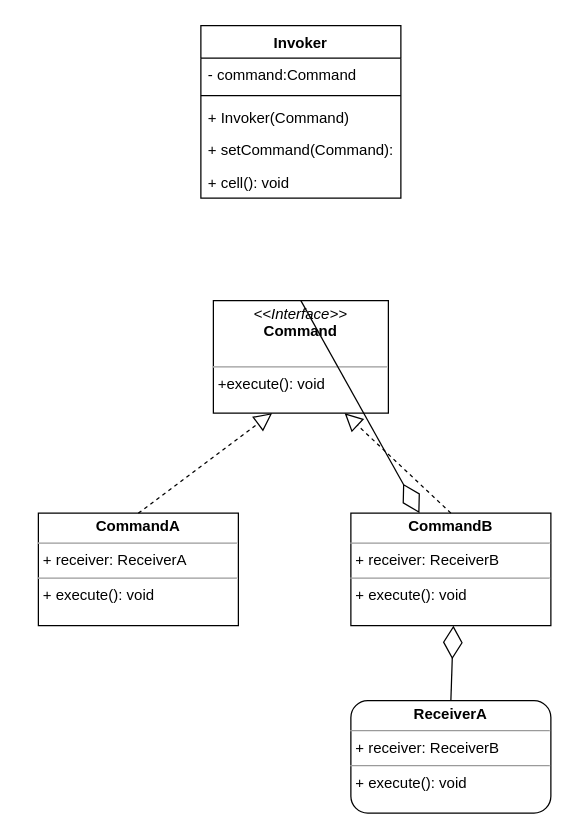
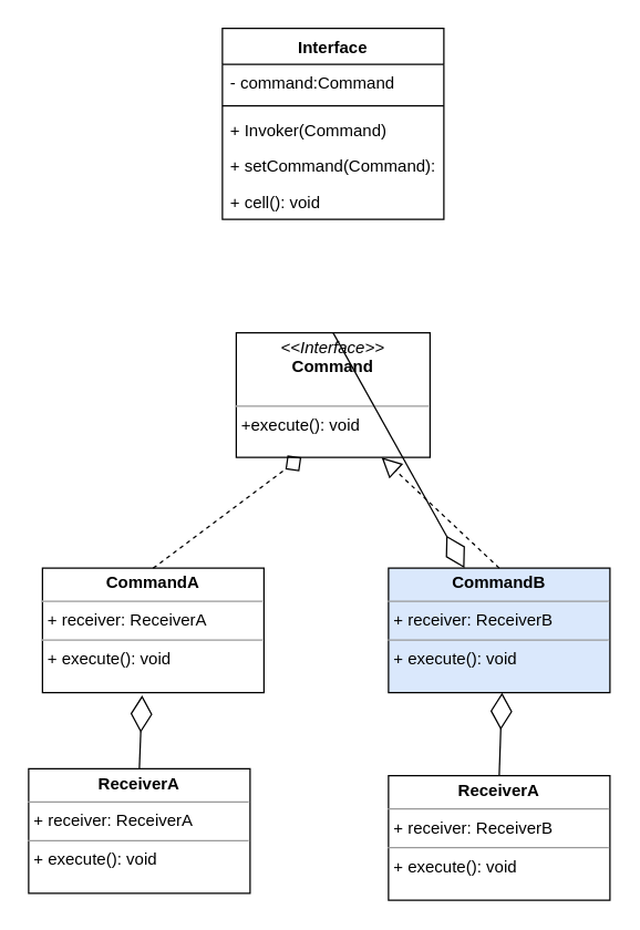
- <mxCell id="3" value="Invoker" style="swimlane;fontStyle=1;align=center;verticalAlign=top;childLayout=stackLayout;horizontal=1;startSize=26;horizontalStack=0;resizeParent=1;resizeParentMax=0;resizeLast=0;collapsible=1;marginBottom=0;" vertex="1" parent="1"><mxGeometry x="160" y="20" width="160" height="138" as="geometry" /></mxCell>
+ <mxCell id="3" value="Interface" style="swimlane;fontStyle=1;align=center;verticalAlign=top;childLayout=stackLayout;horizontal=1;startSize=26;horizontalStack=0;resizeParent=1;resizeParentMax=0;resizeLast=0;collapsible=1;marginBottom=0;" vertex="1" parent="1"><mxGeometry x="160" y="20" width="160" height="138" as="geometry" /></mxCell>
- <mxCell id="12" value="" style="endArrow=block;dashed=1;endFill=0;endSize=12;html=1;entryX=0.336;entryY=1;entryDx=0;entryDy=0;exitX=0.5;exitY=0;exitDx=0;exitDy=0;entryPerimeter=0;" edge="1" parent="1" source="10" target="2"><mxGeometry width="160" relative="1" as="geometry"><mxPoint x="120" y="370" as="sourcePoint" /><mxPoint x="280" y="370" as="targetPoint" /></mxGeometry></mxCell>
+ <mxCell id="12" value="" style="endArrow=diamond;dashed=1;endFill=0;endSize=12;html=1;entryX=0.336;entryY=1;entryDx=0;entryDy=0;exitX=0.5;exitY=0;exitDx=0;exitDy=0;entryPerimeter=0;" edge="1" parent="1" source="10" target="2"><mxGeometry width="160" relative="1" as="geometry"><mxPoint x="120" y="370" as="sourcePoint" /><mxPoint x="280" y="370" as="targetPoint" /></mxGeometry></mxCell>
- <mxCell id="11" value="&lt;p style=&quot;margin: 0px ; margin-top: 4px ; text-align: center&quot;&gt;&lt;b&gt;CommandB&lt;/b&gt;&lt;/p&gt;&lt;hr size=&quot;1&quot;&gt;&lt;p style=&quot;margin: 0px ; margin-left: 4px&quot;&gt;+ receiver: ReceiverB&lt;/p&gt;&lt;hr size=&quot;1&quot;&gt;&lt;p style=&quot;margin: 0px ; margin-left: 4px&quot;&gt;+ execute(): void&lt;/p&gt;" style="verticalAlign=top;align=left;overflow=fill;fontSize=12;fontFamily=Helvetica;html=1;" vertex="1" parent="1"><mxGeometry x="280" y="410" width="160" height="90" as="geometry" /></mxCell>
+ <mxCell id="11" value="&lt;p style=&quot;margin: 0px ; margin-top: 4px ; text-align: center&quot;&gt;&lt;b&gt;CommandB&lt;/b&gt;&lt;/p&gt;&lt;hr size=&quot;1&quot;&gt;&lt;p style=&quot;margin: 0px ; margin-left: 4px&quot;&gt;+ receiver: ReceiverB&lt;/p&gt;&lt;hr size=&quot;1&quot;&gt;&lt;p style=&quot;margin: 0px ; margin-left: 4px&quot;&gt;+ execute(): void&lt;/p&gt;" style="verticalAlign=top;align=left;overflow=fill;fontSize=12;fontFamily=Helvetica;html=1;fillColor=#dae8fc;" vertex="1" parent="1"><mxGeometry x="280" y="410" width="160" height="90" as="geometry" /></mxCell>
+ <mxCell id="16" value="" style="endArrow=diamondThin;endFill=0;endSize=24;html=1;entryX=0.45;entryY=1.022;entryDx=0;entryDy=0;entryPerimeter=0;exitX=0.5;exitY=0;exitDx=0;exitDy=0;" edge="1" parent="1" source="14" target="10"><mxGeometry width="160" relative="1" as="geometry"><mxPoint x="600" y="645" as="sourcePoint" /><mxPoint x="604.96" y="563.988" as="targetPoint" /></mxGeometry></mxCell>
+ <mxCell id="14" value="&lt;p style=&quot;margin: 0px ; margin-top: 4px ; text-align: center&quot;&gt;&lt;b&gt;ReceiverA&lt;/b&gt;&lt;/p&gt;&lt;hr size=&quot;1&quot;&gt;&lt;p style=&quot;margin: 0px ; margin-left: 4px&quot;&gt;+ receiver: ReceiverA&lt;/p&gt;&lt;hr size=&quot;1&quot;&gt;&lt;p style=&quot;margin: 0px ; margin-left: 4px&quot;&gt;+ execute(): void&lt;/p&gt;" style="verticalAlign=top;align=left;overflow=fill;fontSize=12;fontFamily=Helvetica;html=1;" vertex="1" parent="1"><mxGeometry x="20" y="555" width="160" height="90" as="geometry" /></mxCell>
- <mxCell id="15" value="&lt;p style=&quot;margin: 0px ; margin-top: 4px ; text-align: center&quot;&gt;&lt;b&gt;ReceiverA&lt;/b&gt;&lt;/p&gt;&lt;hr size=&quot;1&quot;&gt;&lt;p style=&quot;margin: 0px ; margin-left: 4px&quot;&gt;+ receiver: ReceiverB&lt;/p&gt;&lt;hr size=&quot;1&quot;&gt;&lt;p style=&quot;margin: 0px ; margin-left: 4px&quot;&gt;+ execute(): void&lt;/p&gt;" style="verticalAlign=top;align=left;overflow=fill;fontSize=12;fontFamily=Helvetica;html=1;rounded=1;" vertex="1" parent="1"><mxGeometry x="280" y="560" width="160" height="90" as="geometry" /></mxCell>
+ <mxCell id="15" value="&lt;p style=&quot;margin: 0px ; margin-top: 4px ; text-align: center&quot;&gt;&lt;b&gt;ReceiverA&lt;/b&gt;&lt;/p&gt;&lt;hr size=&quot;1&quot;&gt;&lt;p style=&quot;margin: 0px ; margin-left: 4px&quot;&gt;+ receiver: ReceiverB&lt;/p&gt;&lt;hr size=&quot;1&quot;&gt;&lt;p style=&quot;margin: 0px ; margin-left: 4px&quot;&gt;+ execute(): void&lt;/p&gt;" style="verticalAlign=top;align=left;overflow=fill;fontSize=12;fontFamily=Helvetica;html=1;" vertex="1" parent="1"><mxGeometry x="280" y="560" width="160" height="90" as="geometry" /></mxCell>
